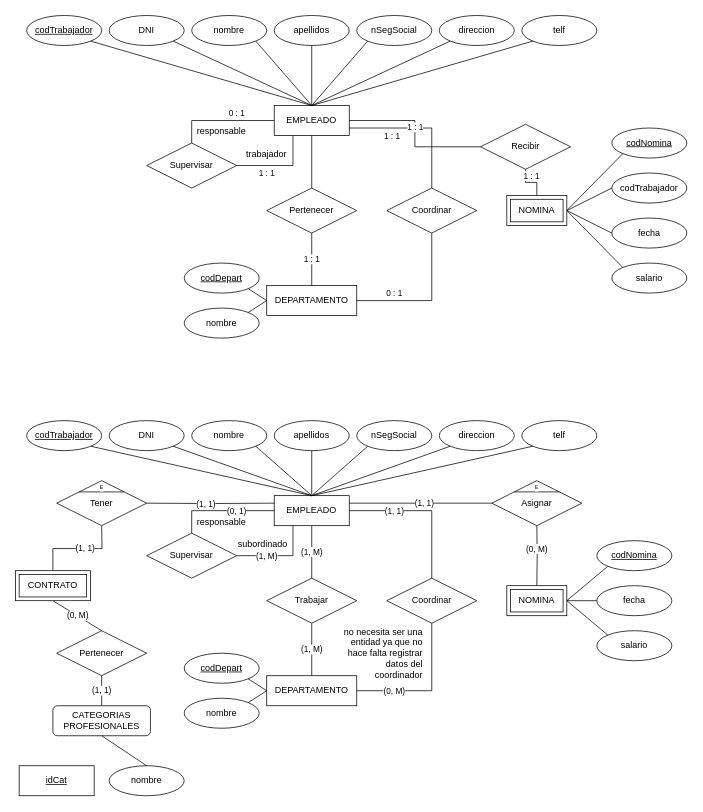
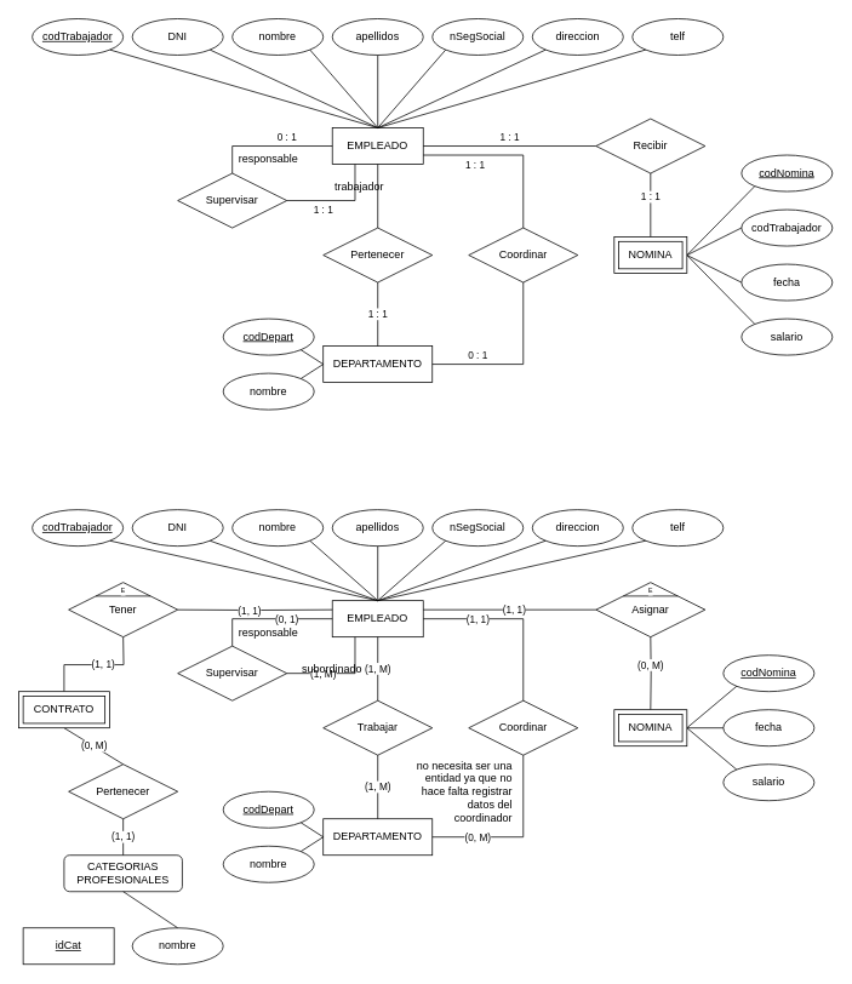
- <mxCell id="34" value="Recibir" style="shape=rhombus;perimeter=rhombusPerimeter;whiteSpace=wrap;html=1;align=center;" parent="1" vertex="1"><mxGeometry x="640" y="165" width="120" height="60" as="geometry" /></mxCell>
+ <mxCell id="34" value="Recibir" style="shape=rhombus;perimeter=rhombusPerimeter;whiteSpace=wrap;html=1;align=center;" parent="1" vertex="1"><mxGeometry x="655" y="130" width="120" height="60" as="geometry" /></mxCell>
- <mxCell id="26" value="trabajador" style="text;html=1;align=center;verticalAlign=middle;whiteSpace=wrap;rounded=0;" parent="1" vertex="1"><mxGeometry x="325" y="190" width="60" height="30" as="geometry" /></mxCell>
+ <mxCell id="26" value="trabajador" style="text;html=1;align=center;verticalAlign=middle;whiteSpace=wrap;rounded=0;" parent="1" vertex="1"><mxGeometry x="365" y="190" width="60" height="30" as="geometry" /></mxCell>
- <mxCell id="69" value="subordinado" style="text;html=1;align=center;verticalAlign=middle;whiteSpace=wrap;rounded=0;" parent="1" vertex="1"><mxGeometry x="315" y="710" width="70" height="30" as="geometry" /></mxCell>
+ <mxCell id="69" value="subordinado" style="text;html=1;align=center;verticalAlign=middle;whiteSpace=wrap;rounded=0;" parent="1" vertex="1"><mxGeometry x="330" y="720" width="70" height="30" as="geometry" /></mxCell>
